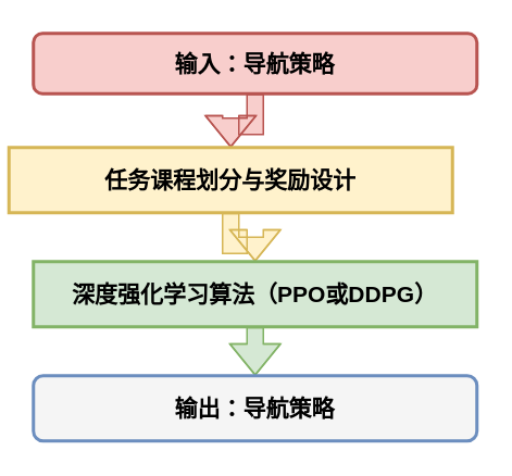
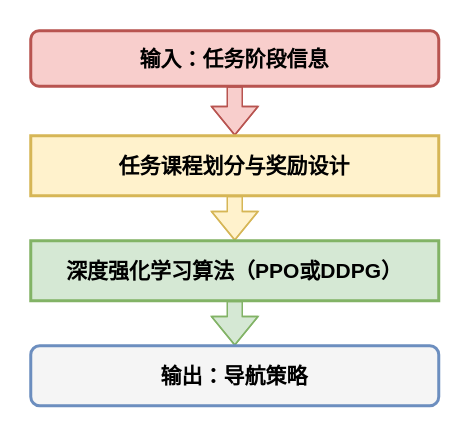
- <mxCell id="3" value="输入：导航策略" style="whiteSpace=wrap;strokeWidth=2;fillColor=#f8cecc;strokeColor=#b85450;fontStyle=1;fontSize=14;rounded=1;" parent="1" vertex="1"><mxGeometry x="20" y="20" width="272" height="37" as="geometry" /></mxCell>
+ <mxCell id="3" value="输入：任务阶段信息" style="whiteSpace=wrap;strokeWidth=2;fillColor=#f8cecc;strokeColor=#b85450;fontStyle=1;fontSize=14;rounded=1;" parent="1" vertex="1"><mxGeometry x="20" y="20" width="272" height="37" as="geometry" /></mxCell>
- <mxCell id="5" value="任务课程划分与奖励设计" style="whiteSpace=wrap;strokeWidth=2;fillColor=#fff2cc;strokeColor=#d6b656;fontStyle=1;fontSize=14;" parent="1" vertex="1"><mxGeometry x="5" y="90" width="272" height="40" as="geometry" /></mxCell>
+ <mxCell id="5" value="任务课程划分与奖励设计" style="whiteSpace=wrap;strokeWidth=2;fillColor=#fff2cc;strokeColor=#d6b656;fontStyle=1;fontSize=14;" parent="1" vertex="1"><mxGeometry x="20" y="90" width="272" height="40" as="geometry" /></mxCell>
